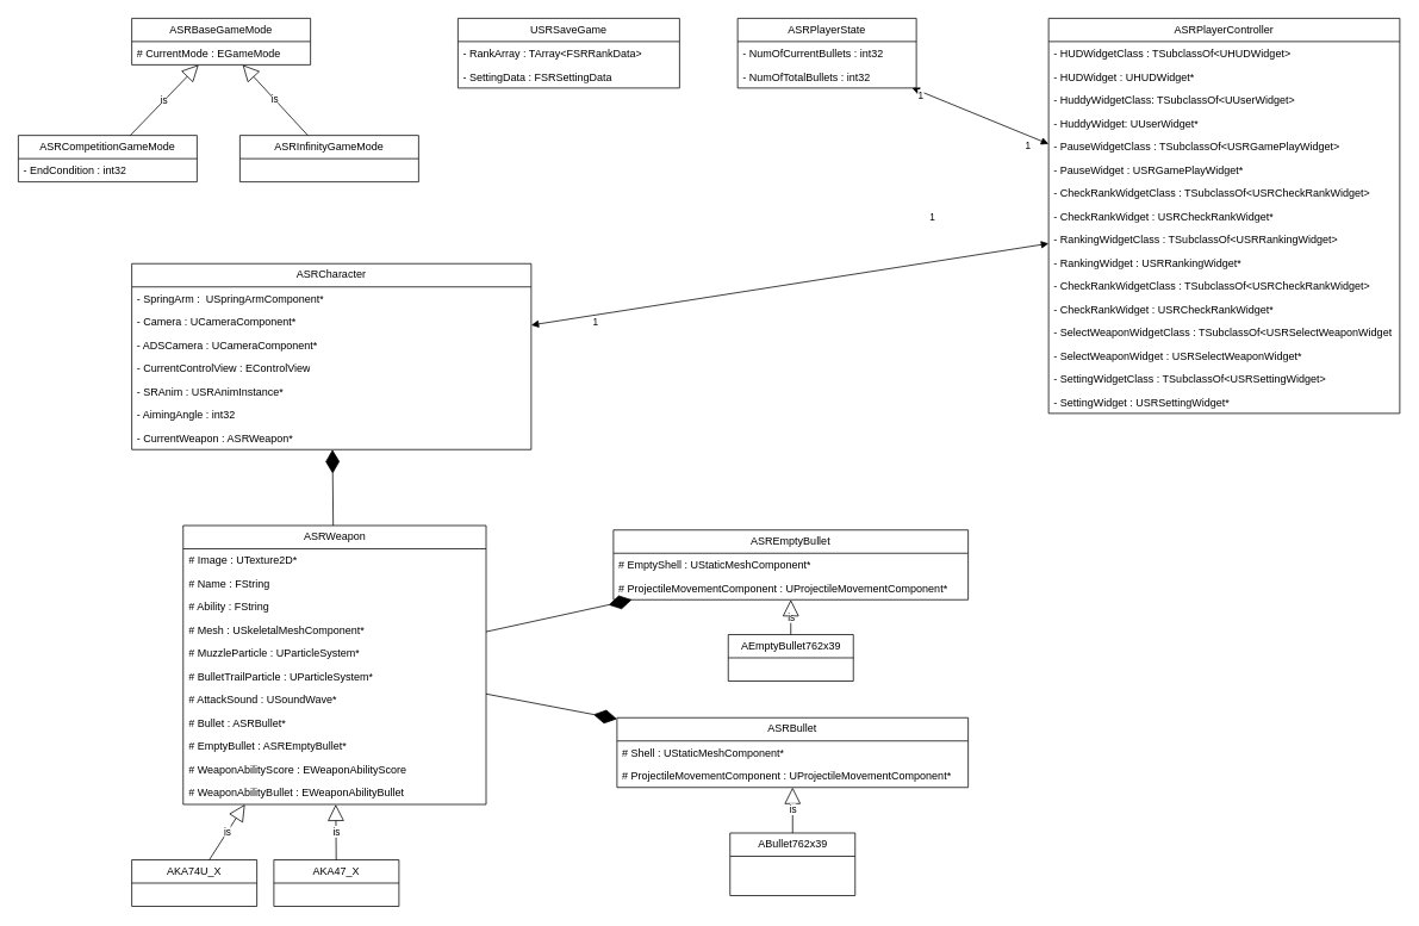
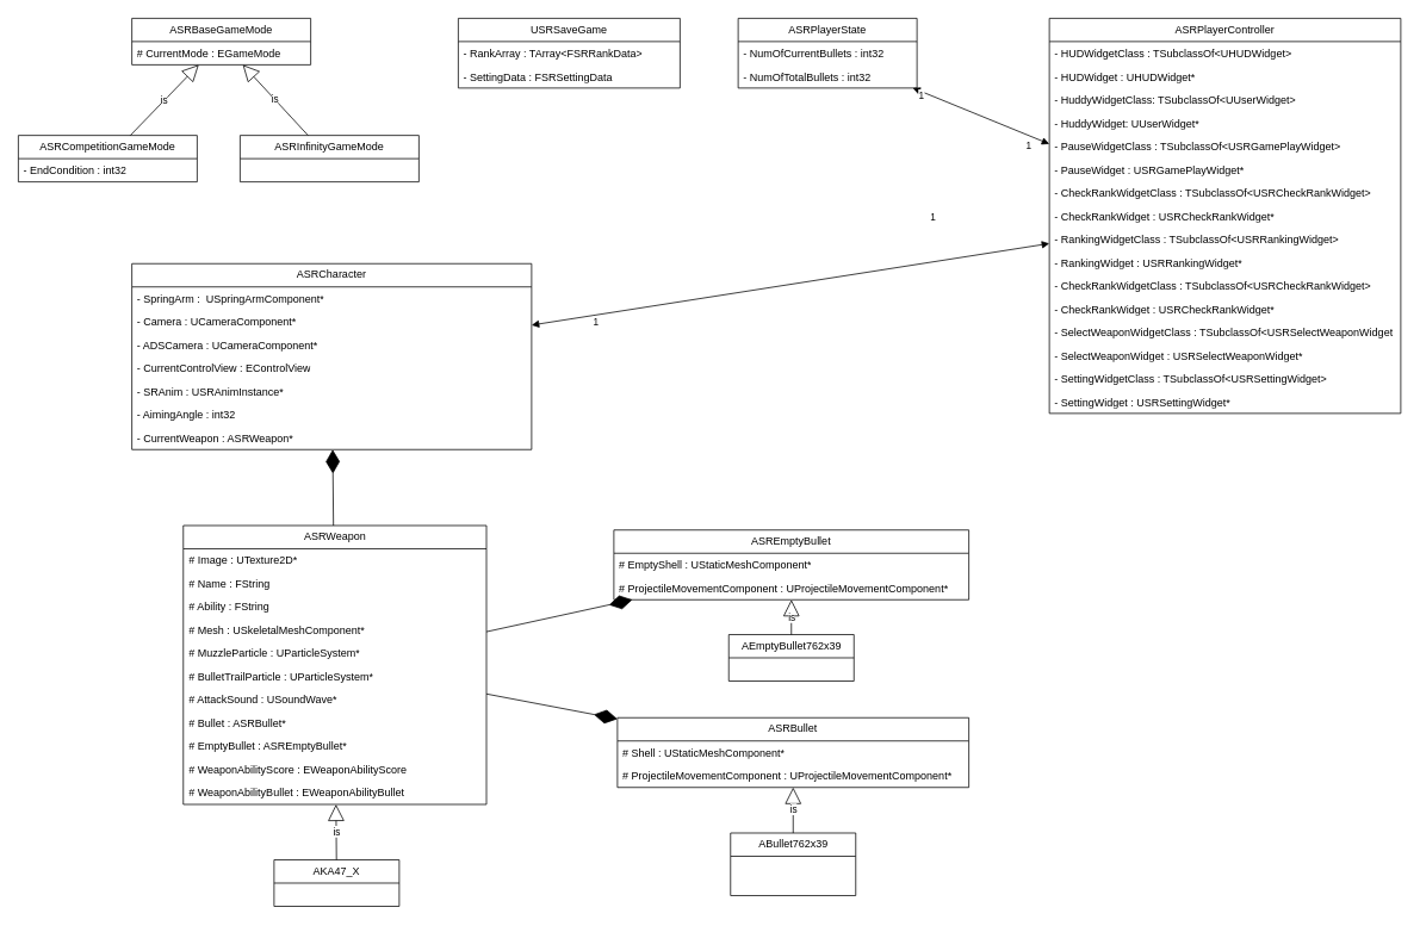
- <mxCell id="57" value="is" style="endArrow=block;endSize=16;endFill=0;html=1;rounded=0;" edge="1" parent="1" source="55" target="43"><mxGeometry width="160" relative="1" as="geometry"><mxPoint x="217" y="961.48" as="sourcePoint" /><mxPoint x="548.5" y="741.48" as="targetPoint" /></mxGeometry></mxCell>
- <mxCell id="55" value="AKA74U_X" style="swimlane;fontStyle=0;childLayout=stackLayout;horizontal=1;startSize=26;fillColor=none;horizontalStack=0;resizeParent=1;resizeParentMax=0;resizeLast=0;collapsible=1;marginBottom=0;whiteSpace=wrap;html=1;" vertex="1" parent="1"><mxGeometry x="147" y="961.48" width="140" height="52" as="geometry" /></mxCell>
